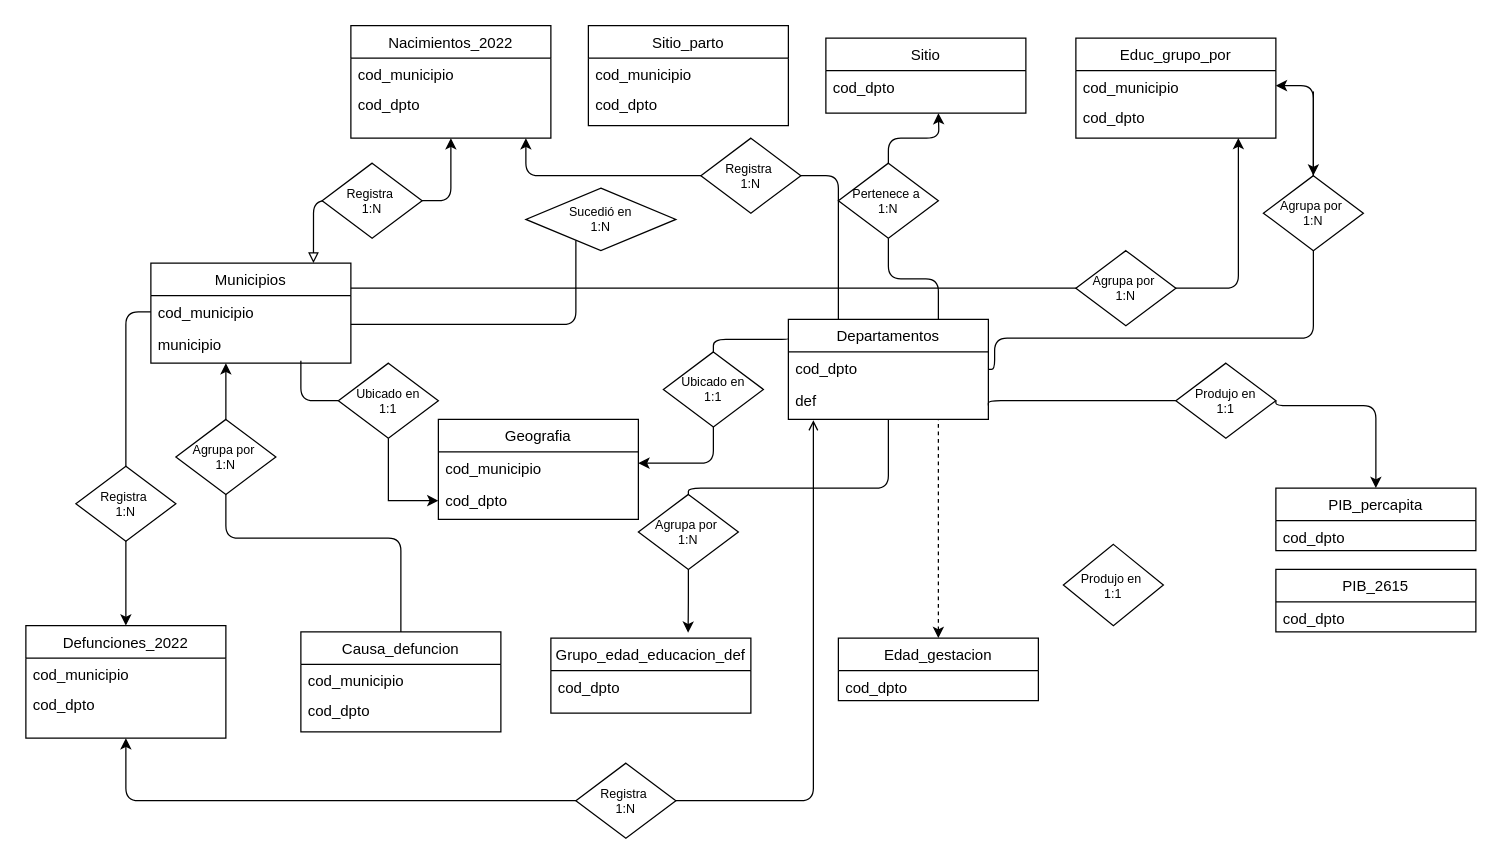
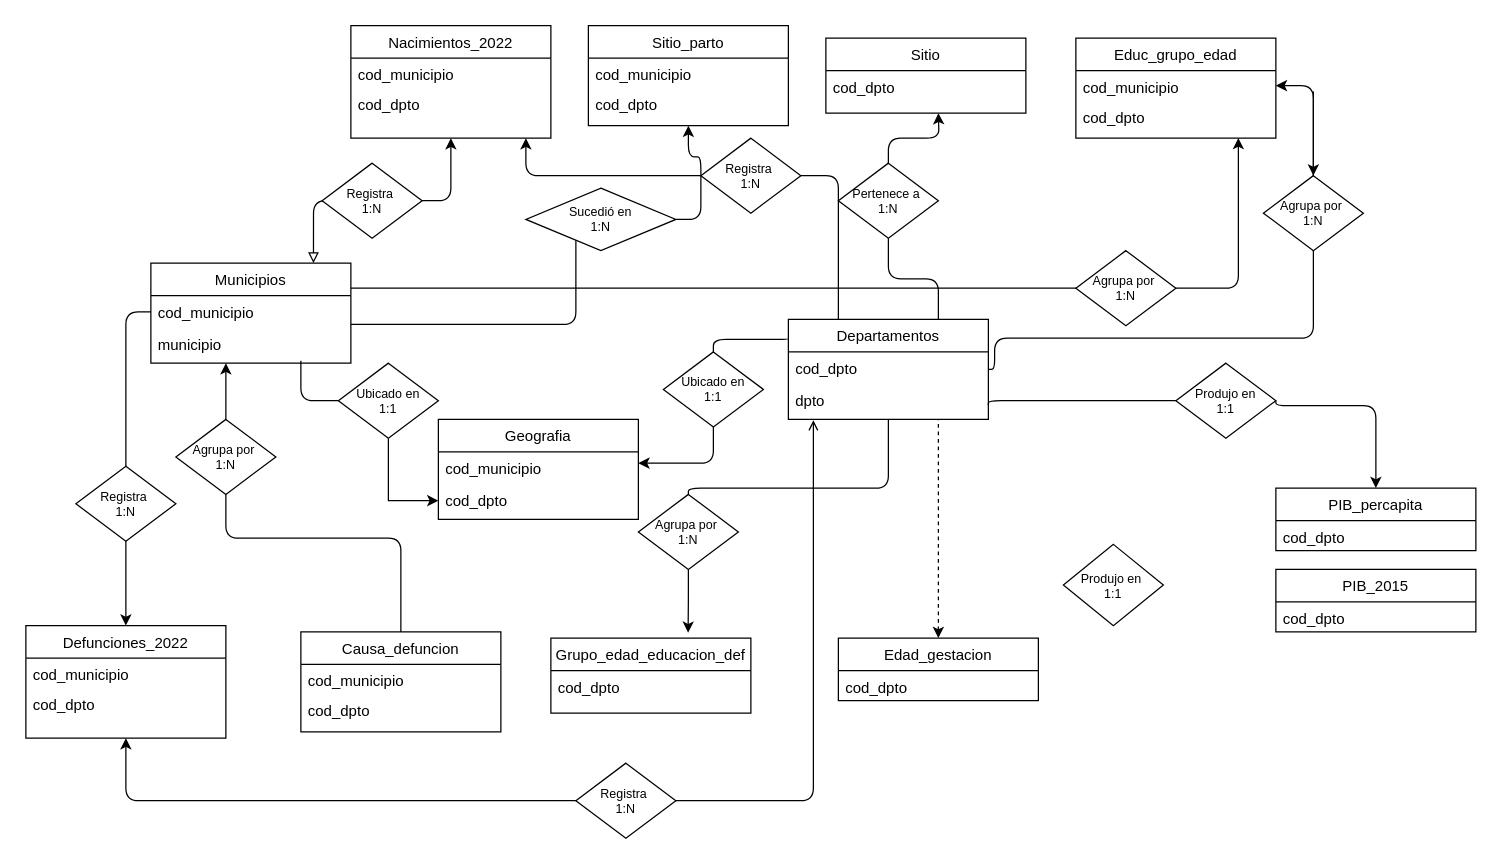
- <mxCell id="20" value="Educ_grupo_por" style="swimlane;fontStyle=0;align=center;verticalAlign=top;childLayout=stackLayout;horizontal=1;startSize=26;horizontalStack=0;resizeParent=1;resizeLast=0;collapsible=1;marginBottom=0;rounded=0;shadow=0;strokeWidth=1;" vertex="1" parent="1"><mxGeometry x="860" y="30" width="160" height="80" as="geometry"><mxRectangle x="550" y="140" width="160" height="26" as="alternateBounds" /></mxGeometry></mxCell>
+ <mxCell id="20" value="Educ_grupo_edad" style="swimlane;fontStyle=0;align=center;verticalAlign=top;childLayout=stackLayout;horizontal=1;startSize=26;horizontalStack=0;resizeParent=1;resizeLast=0;collapsible=1;marginBottom=0;rounded=0;shadow=0;strokeWidth=1;" vertex="1" parent="1"><mxGeometry x="860" y="30" width="160" height="80" as="geometry"><mxRectangle x="550" y="140" width="160" height="26" as="alternateBounds" /></mxGeometry></mxCell>
+ <mxCell id="66" value="" style="edgeStyle=orthogonalEdgeStyle;rounded=1;orthogonalLoop=1;jettySize=auto;html=1;entryX=1;entryY=0.5;entryDx=0;entryDy=0;curved=0;endArrow=none;endFill=0;startArrow=classic;startFill=1;exitX=0.5;exitY=1;exitDx=0;exitDy=0;" edge="1" parent="1" source="14" target="67"><mxGeometry relative="1" as="geometry"><mxPoint x="470" y="70" as="sourcePoint" /><mxPoint x="280" y="259" as="targetPoint" /><Array as="points" /></mxGeometry></mxCell>
- <mxCell id="8" value="def&#10;" style="text;align=left;verticalAlign=top;spacingLeft=4;spacingRight=4;overflow=hidden;rotatable=0;points=[[0,0.5],[1,0.5]];portConstraint=eastwest;" vertex="1" parent="6"><mxGeometry y="52" width="160" height="26" as="geometry" /></mxCell>
+ <mxCell id="8" value="dpto&#10;" style="text;align=left;verticalAlign=top;spacingLeft=4;spacingRight=4;overflow=hidden;rotatable=0;points=[[0,0.5],[1,0.5]];portConstraint=eastwest;" vertex="1" parent="6"><mxGeometry y="52" width="160" height="26" as="geometry" /></mxCell>
- <mxCell id="35" value="PIB_2615" style="swimlane;fontStyle=0;align=center;verticalAlign=top;childLayout=stackLayout;horizontal=1;startSize=26;horizontalStack=0;resizeParent=1;resizeLast=0;collapsible=1;marginBottom=0;rounded=0;shadow=0;strokeWidth=1;" vertex="1" parent="1"><mxGeometry x="1020" y="455" width="160" height="50" as="geometry"><mxRectangle x="550" y="140" width="160" height="26" as="alternateBounds" /></mxGeometry></mxCell>
+ <mxCell id="35" value="PIB_2015" style="swimlane;fontStyle=0;align=center;verticalAlign=top;childLayout=stackLayout;horizontal=1;startSize=26;horizontalStack=0;resizeParent=1;resizeLast=0;collapsible=1;marginBottom=0;rounded=0;shadow=0;strokeWidth=1;" vertex="1" parent="1"><mxGeometry x="1020" y="455" width="160" height="50" as="geometry"><mxRectangle x="550" y="140" width="160" height="26" as="alternateBounds" /></mxGeometry></mxCell>
